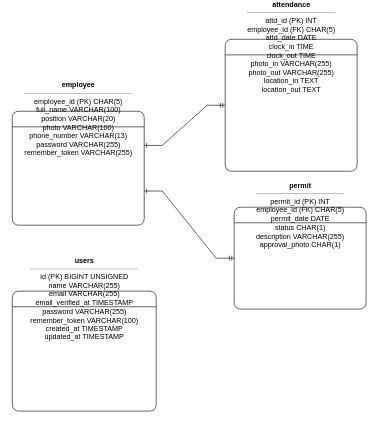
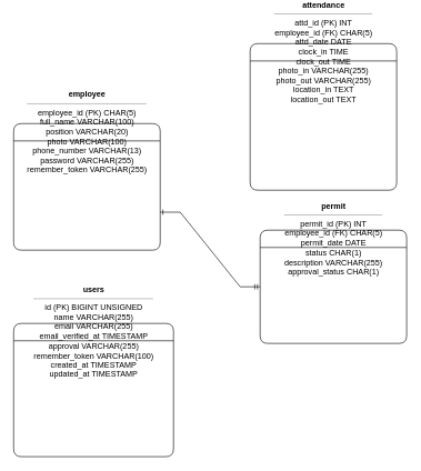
- <mxCell id="6" value="" style="edgeStyle=entityRelationEdgeStyle;endArrow=ERmandOne;startArrow=ERone;html=1;rounded=0;entryX=0;entryY=0.5;entryDx=0;entryDy=0;exitX=1;exitY=0.3;exitDx=0;exitDy=0;" parent="1" source="2" target="3" edge="1"><mxGeometry width="100" height="100" relative="1" as="geometry"><mxPoint x="260" y="190" as="sourcePoint" /><mxPoint x="360" y="130" as="targetPoint" /></mxGeometry></mxCell>
- <mxCell id="4" value="&lt;b&gt;permit&lt;/b&gt;&lt;hr size=&quot;1&quot;&gt;permit_id (PK) INT&lt;br&gt;employee_id (FK) CHAR(5)&lt;br&gt;permit_date DATE&lt;br&gt;status CHAR(1)&lt;br&gt;description VARCHAR(255)&lt;br&gt;approval_photo CHAR(1)" style="swimlane;fontStyle=0;childLayout=stackLayout;horizontal=1;startSize=26;fillColor=#ffffff;horizontalStack=0;resizeParent=1;resizeParentMax=0;resizeLast=0;collapsible=1;marginBottom=0;html=1;align=center;rounded=1;shadow=0;strokeWidth=1;" parent="1" vertex="1"><mxGeometry x="390" y="300" width="220" height="170" as="geometry" /></mxCell>
+ <mxCell id="4" value="&lt;b&gt;permit&lt;/b&gt;&lt;hr size=&quot;1&quot;&gt;permit_id (PK) INT&lt;br&gt;employee_id (FK) CHAR(5)&lt;br&gt;permit_date DATE&lt;br&gt;status CHAR(1)&lt;br&gt;description VARCHAR(255)&lt;br&gt;approval_status CHAR(1)" style="swimlane;fontStyle=0;childLayout=stackLayout;horizontal=1;startSize=26;fillColor=#ffffff;horizontalStack=0;resizeParent=1;resizeParentMax=0;resizeLast=0;collapsible=1;marginBottom=0;html=1;align=center;rounded=1;shadow=0;strokeWidth=1;" parent="1" vertex="1"><mxGeometry x="390" y="300" width="220" height="170" as="geometry" /></mxCell>
- <mxCell id="5" value="&lt;b&gt;users&lt;/b&gt;&lt;hr size=&quot;1&quot;&gt;id (PK) BIGINT UNSIGNED&lt;br&gt;name VARCHAR(255)&lt;br&gt;email VARCHAR(255)&lt;br&gt;email_verified_at TIMESTAMP&lt;br&gt;password VARCHAR(255)&lt;br&gt;remember_token VARCHAR(100)&lt;br&gt;created_at TIMESTAMP&lt;br&gt;updated_at TIMESTAMP" style="swimlane;fontStyle=0;childLayout=stackLayout;horizontal=1;startSize=26;fillColor=#ffffff;horizontalStack=0;resizeParent=1;resizeParentMax=0;resizeLast=0;collapsible=1;marginBottom=0;html=1;align=center;rounded=1;shadow=0;strokeWidth=1;" parent="1" vertex="1"><mxGeometry x="20" y="440" width="240" height="200" as="geometry" /></mxCell>
+ <mxCell id="5" value="&lt;b&gt;users&lt;/b&gt;&lt;hr size=&quot;1&quot;&gt;id (PK) BIGINT UNSIGNED&lt;br&gt;name VARCHAR(255)&lt;br&gt;email VARCHAR(255)&lt;br&gt;email_verified_at TIMESTAMP&lt;br&gt;approval VARCHAR(255)&lt;br&gt;remember_token VARCHAR(100)&lt;br&gt;created_at TIMESTAMP&lt;br&gt;updated_at TIMESTAMP" style="swimlane;fontStyle=0;childLayout=stackLayout;horizontal=1;startSize=26;fillColor=#ffffff;horizontalStack=0;resizeParent=1;resizeParentMax=0;resizeLast=0;collapsible=1;marginBottom=0;html=1;align=center;rounded=1;shadow=0;strokeWidth=1;" parent="1" vertex="1"><mxGeometry x="20" y="440" width="240" height="200" as="geometry" /></mxCell>
